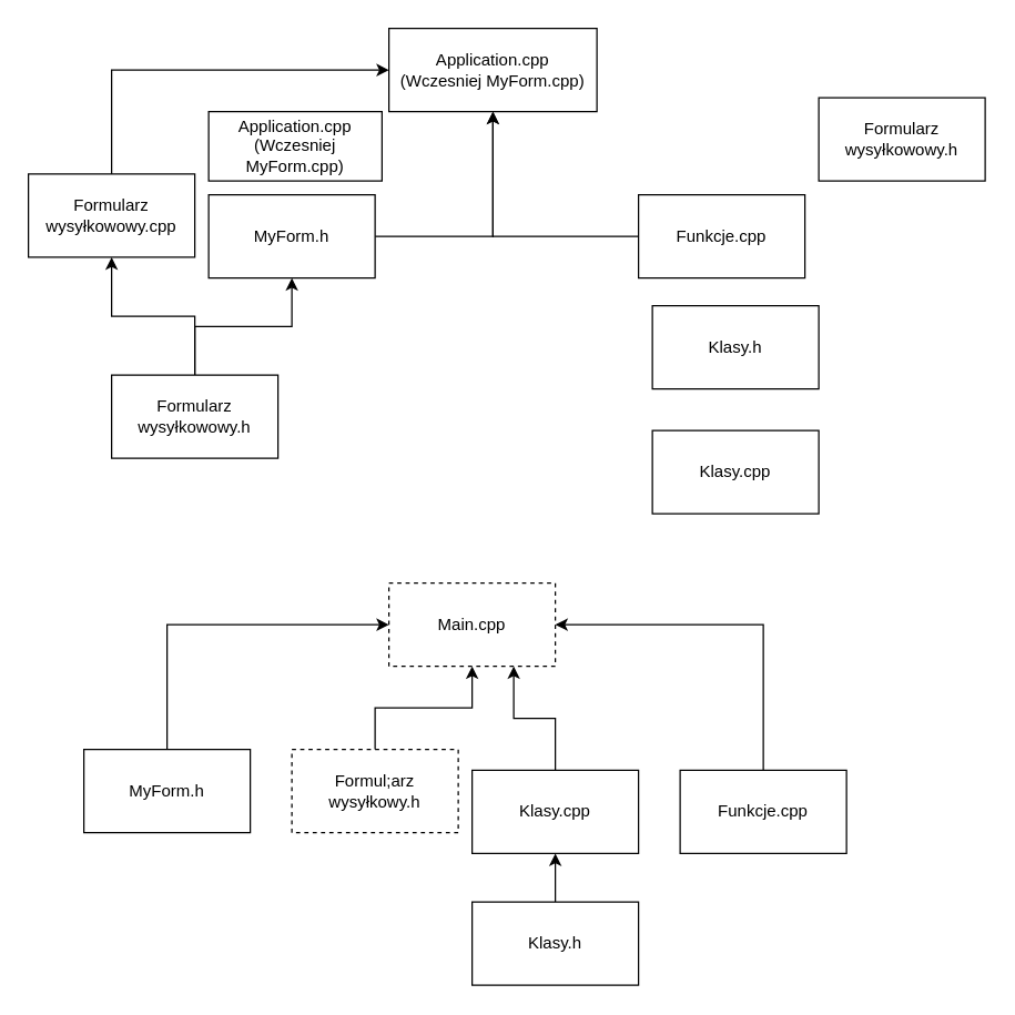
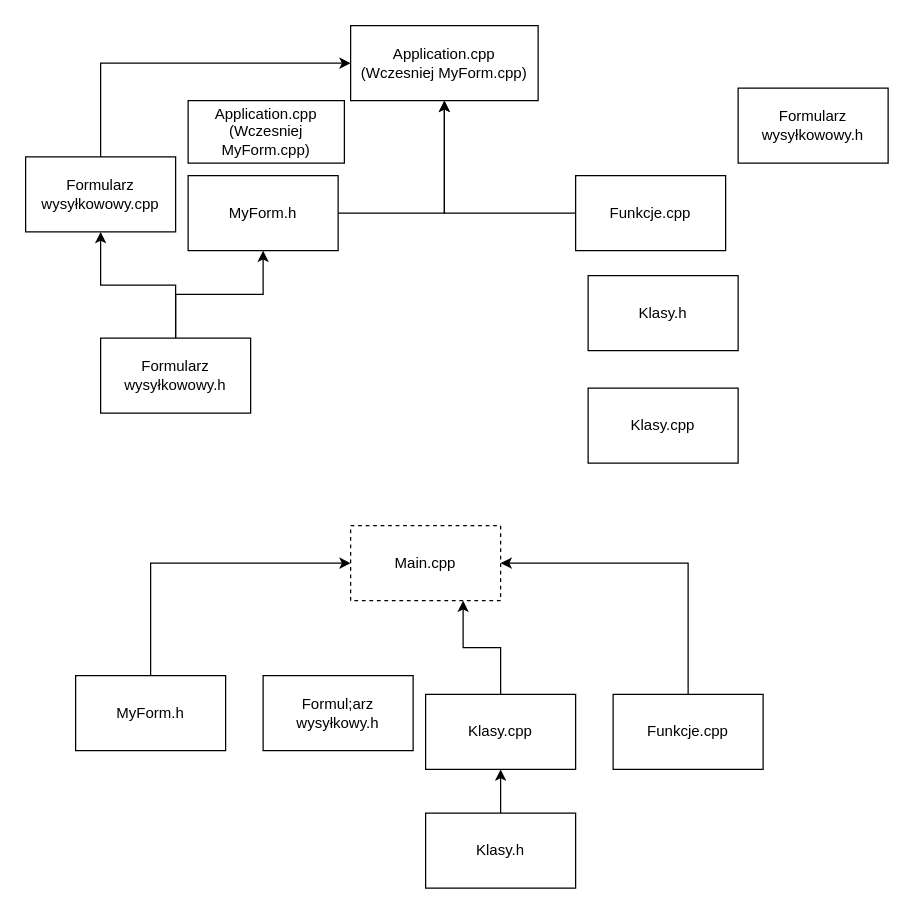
- <mxCell id="18" style="edgeStyle=orthogonalEdgeStyle;rounded=0;orthogonalLoop=1;jettySize=auto;html=1;" edge="1" parent="1" source="19" target="15"><mxGeometry relative="1" as="geometry" /></mxCell>
- <mxCell id="19" value="Formul;arz wysyłkowy.h" style="rounded=0;whiteSpace=wrap;html=1;dashed=1;" vertex="1" parent="1"><mxGeometry x="210" y="540" width="120" height="60" as="geometry" /></mxCell>
+ <mxCell id="19" value="Formul;arz wysyłkowy.h" style="rounded=0;whiteSpace=wrap;html=1;" vertex="1" parent="1"><mxGeometry x="210" y="540" width="120" height="60" as="geometry" /></mxCell>
